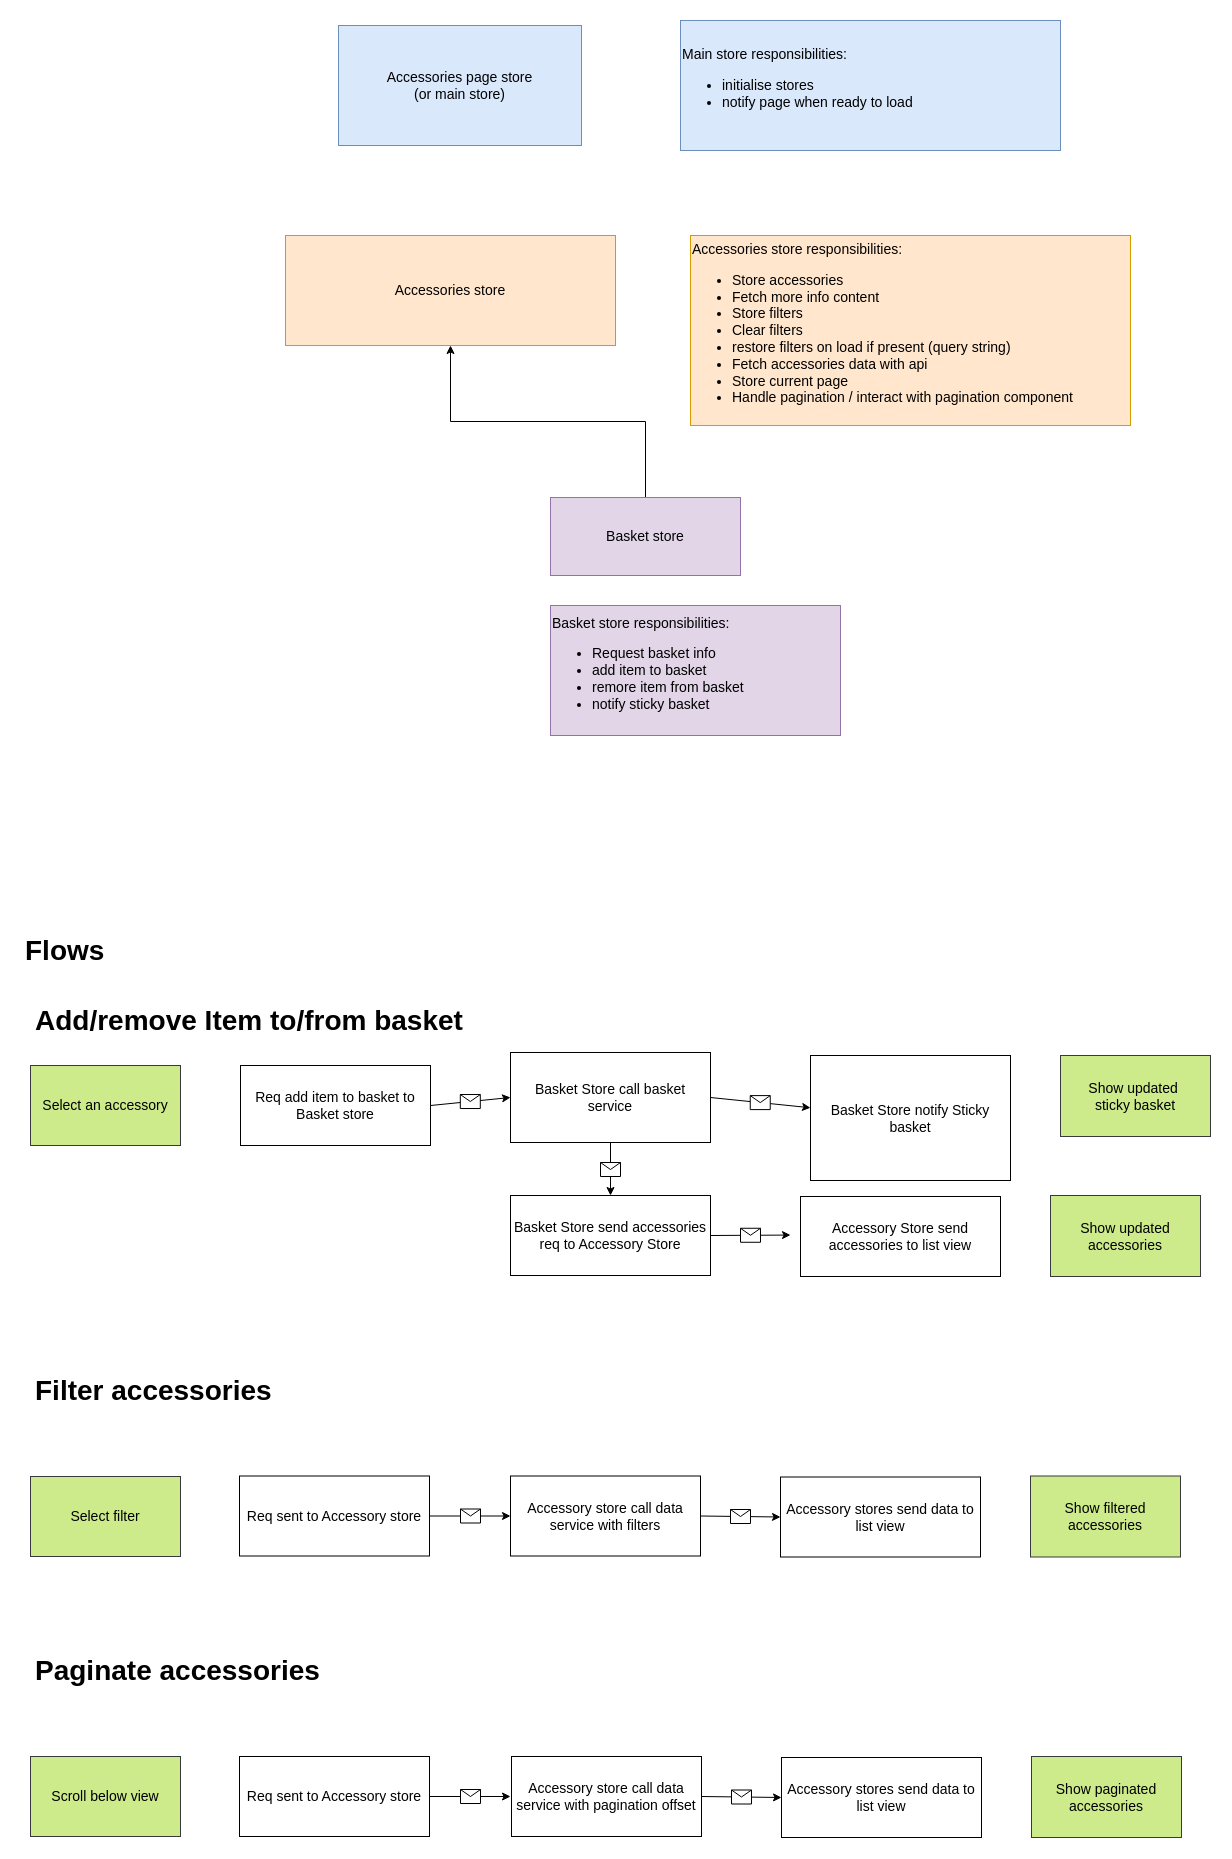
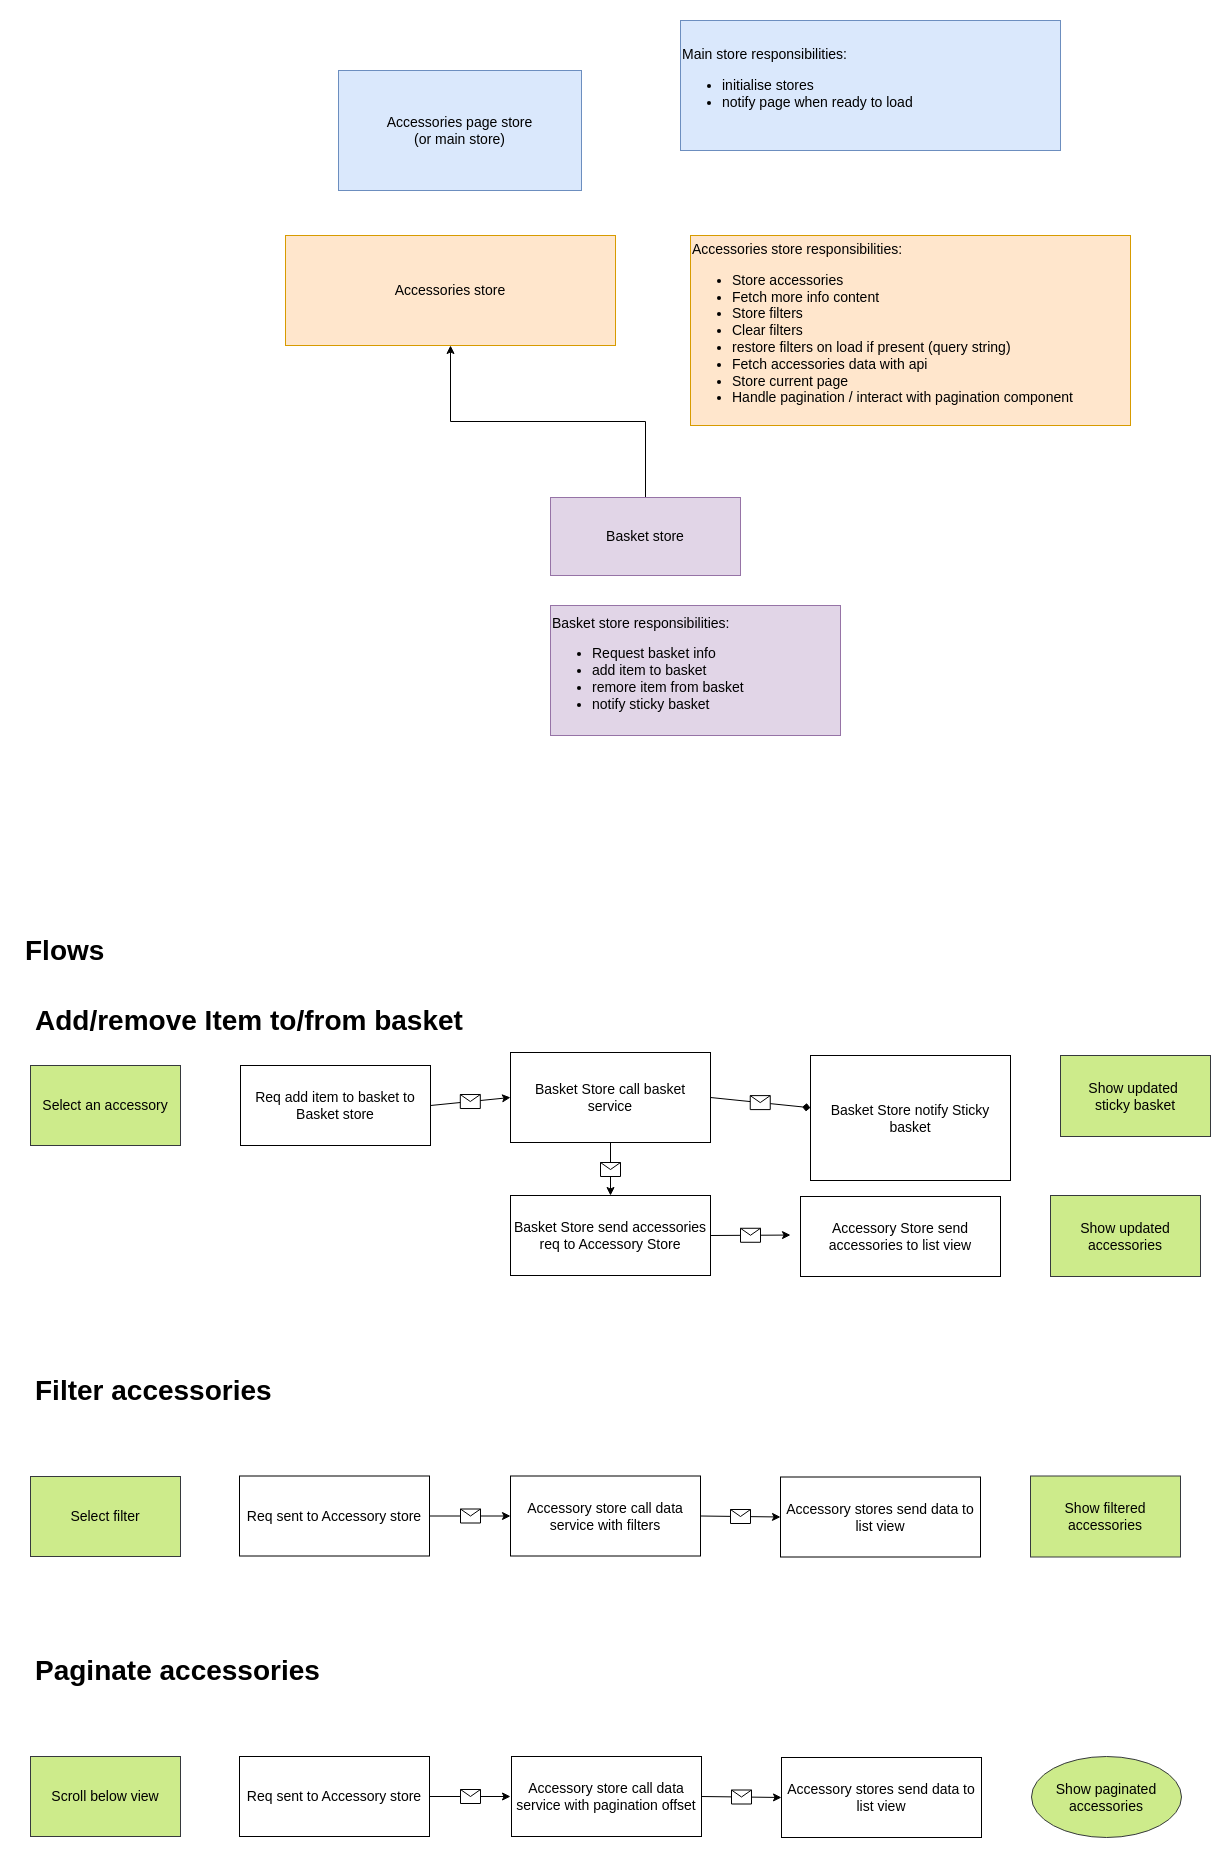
- <mxCell id="4" value="Accessories page store &lt;br style=&quot;font-size: 14px;&quot;&gt;(or main store)" style="rounded=0;whiteSpace=wrap;html=1;fillColor=#dae8fc;strokeColor=#6c8ebf;fontSize=14;" parent="1" vertex="1"><mxGeometry x="338" y="25" width="243" height="120" as="geometry" /></mxCell>
+ <mxCell id="4" value="Accessories page store &lt;br style=&quot;font-size: 14px;&quot;&gt;(or main store)" style="rounded=0;whiteSpace=wrap;html=1;fillColor=#dae8fc;strokeColor=#6c8ebf;fontSize=14;" parent="1" vertex="1"><mxGeometry x="338" y="70" width="243" height="120" as="geometry" /></mxCell>
- <mxCell id="19" value="" style="endArrow=classic;html=1;fontSize=14;exitX=1;exitY=0.5;exitDx=0;exitDy=0;" parent="1" source="38" target="18" edge="1"><mxGeometry relative="1" as="geometry"><mxPoint x="374" y="1025" as="sourcePoint" /><mxPoint x="870" y="775" as="targetPoint" /></mxGeometry></mxCell>
+ <mxCell id="19" value="" style="endArrow=diamond;html=1;fontSize=14;exitX=1;exitY=0.5;exitDx=0;exitDy=0;" parent="1" source="38" target="18" edge="1"><mxGeometry relative="1" as="geometry"><mxPoint x="374" y="1025" as="sourcePoint" /><mxPoint x="870" y="775" as="targetPoint" /></mxGeometry></mxCell>
- <mxCell id="35" value="Show paginated accessories" style="rounded=0;whiteSpace=wrap;html=1;fontSize=14;align=center;fillColor=#cdeb8b;strokeColor=#36393d;" parent="1" vertex="1"><mxGeometry x="1031" y="1756" width="150" height="81" as="geometry" /></mxCell>
+ <mxCell id="35" value="Show paginated accessories" style="ellipse;whiteSpace=wrap;html=1;fontSize=14;align=center;fillColor=#cdeb8b;strokeColor=#36393d;" parent="1" vertex="1"><mxGeometry x="1031" y="1756" width="150" height="81" as="geometry" /></mxCell>
